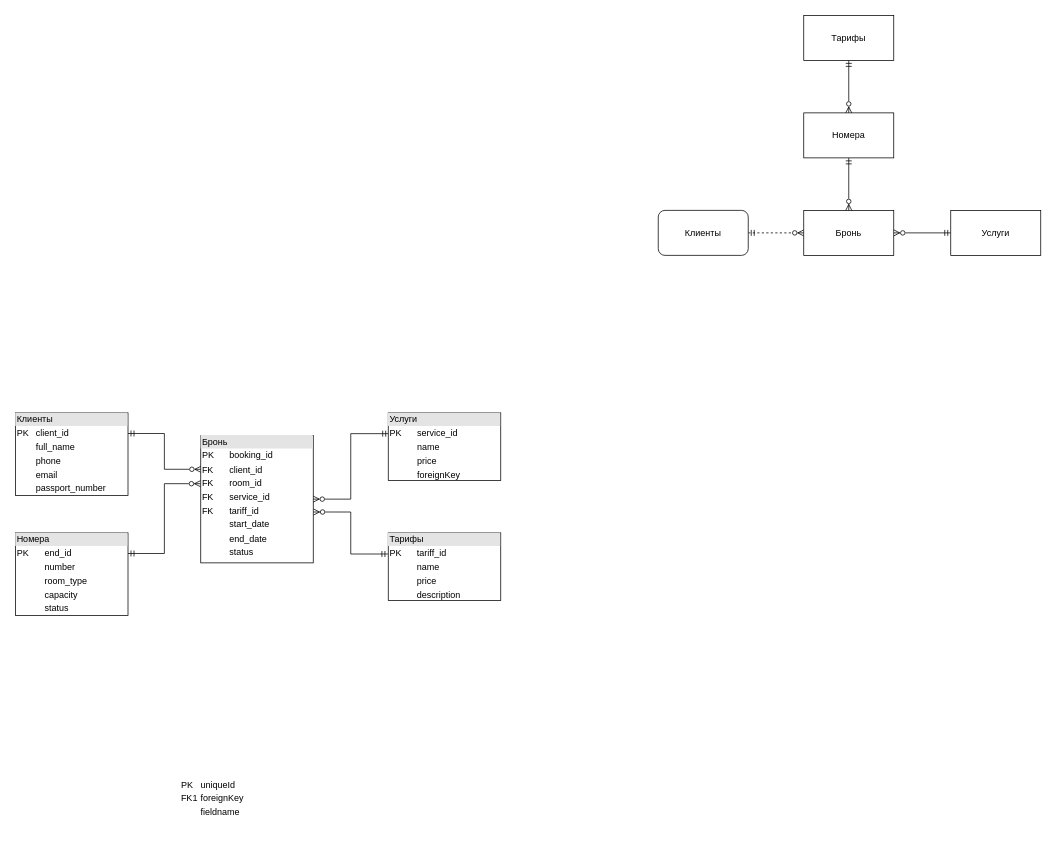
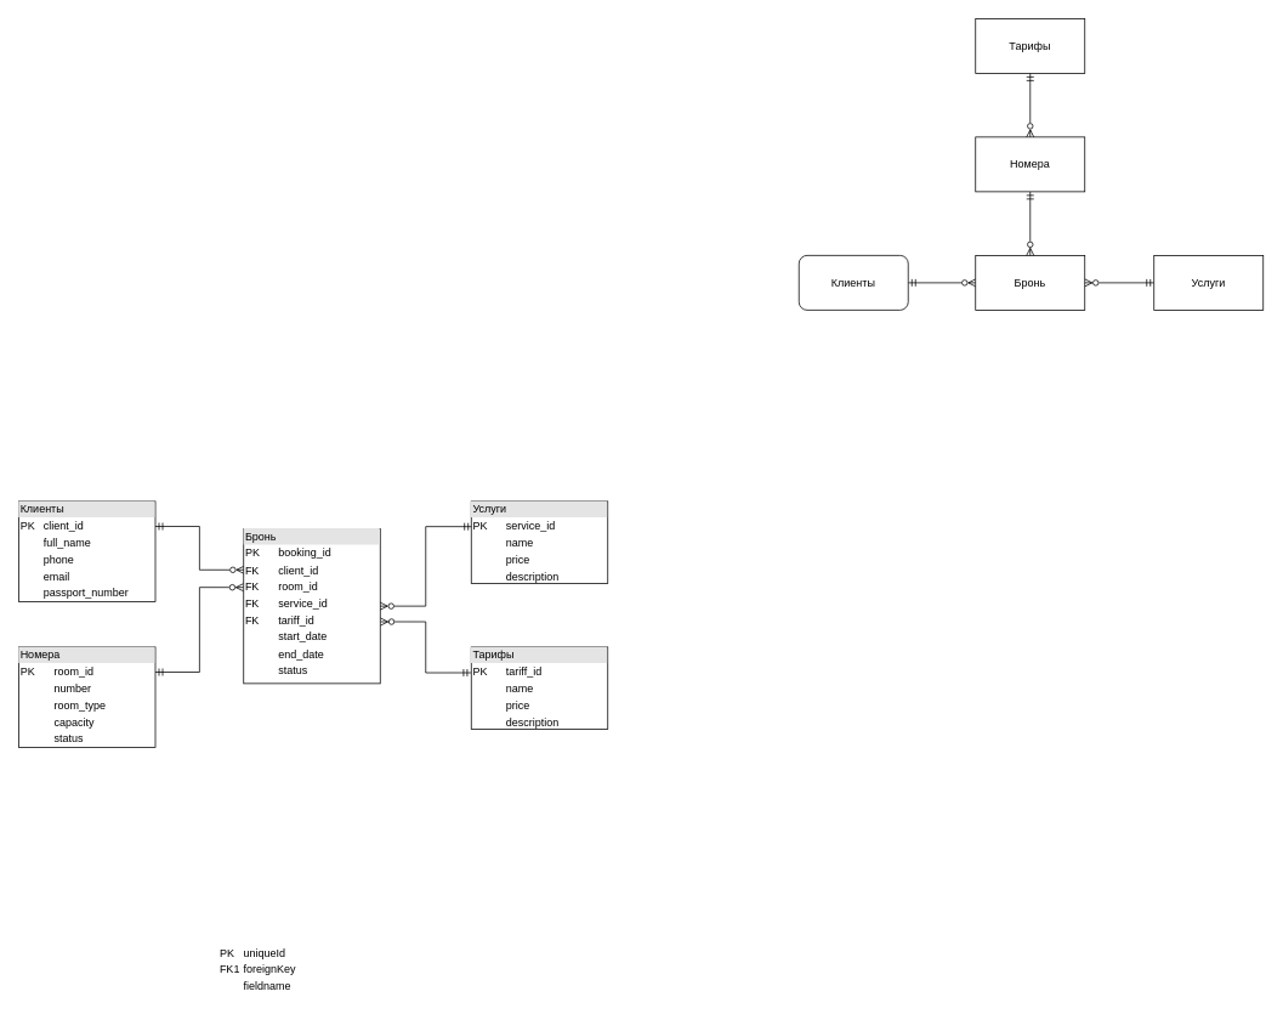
- <mxCell id="2" value="" style="edgeStyle=orthogonalEdgeStyle;rounded=0;orthogonalLoop=1;jettySize=auto;html=1;endArrow=ERzeroToMany;endFill=0;startArrow=ERmandOne;startFill=0;dashed=1;" edge="1" parent="1" source="3" target="4"><mxGeometry relative="1" as="geometry" /></mxCell>
+ <mxCell id="2" value="" style="edgeStyle=orthogonalEdgeStyle;rounded=0;orthogonalLoop=1;jettySize=auto;html=1;endArrow=ERzeroToMany;endFill=0;startArrow=ERmandOne;startFill=0;" edge="1" parent="1" source="3" target="4"><mxGeometry relative="1" as="geometry" /></mxCell>
- <mxCell id="18" value="&lt;div style=&quot;box-sizing: border-box; width: 100%; background: rgb(228, 228, 228); padding: 2px;&quot;&gt;Услуги&lt;/div&gt;&lt;table style=&quot;width:100%;font-size:1em;&quot; cellpadding=&quot;2&quot; cellspacing=&quot;0&quot;&gt;&lt;tbody&gt;&lt;tr&gt;&lt;td&gt;PK&lt;/td&gt;&lt;td&gt;service_id &lt;/td&gt;&lt;/tr&gt;&lt;tr&gt;&lt;td&gt;&lt;/td&gt;&lt;td&gt;name&lt;/td&gt;&lt;/tr&gt;&lt;tr&gt;&lt;td&gt;&lt;br&gt;&lt;/td&gt;&lt;td&gt;price&lt;/td&gt;&lt;/tr&gt;&lt;tr&gt;&lt;td&gt;&lt;br&gt;&lt;/td&gt;&lt;td&gt;&lt;span lang=&quot;en&quot; class=&quot;HwtZe&quot;&gt;&lt;span class=&quot;jCAhz ChMk0b&quot;&gt;&lt;span class=&quot;ryNqvb&quot;&gt;foreignKey&lt;/span&gt;&lt;/span&gt;&lt;/span&gt;&lt;/td&gt;&lt;/tr&gt;&lt;tr&gt;&lt;td&gt;&lt;br&gt;&lt;/td&gt;&lt;td&gt;&lt;br&gt;&lt;/td&gt;&lt;/tr&gt;&lt;tr&gt;&lt;td&gt;&lt;br&gt;&lt;/td&gt;&lt;td&gt;&lt;br&gt;&lt;/td&gt;&lt;/tr&gt;&lt;tr&gt;&lt;td&gt;&lt;br&gt;&lt;/td&gt;&lt;td&gt;&lt;br&gt;&lt;/td&gt;&lt;/tr&gt;&lt;/tbody&gt;&lt;/table&gt;" style="verticalAlign=top;align=left;overflow=fill;html=1;whiteSpace=wrap;" vertex="1" parent="1"><mxGeometry x="517" y="550" width="150" height="90" as="geometry" /></mxCell>
+ <mxCell id="18" value="&lt;div style=&quot;box-sizing: border-box; width: 100%; background: rgb(228, 228, 228); padding: 2px;&quot;&gt;Услуги&lt;/div&gt;&lt;table style=&quot;width:100%;font-size:1em;&quot; cellpadding=&quot;2&quot; cellspacing=&quot;0&quot;&gt;&lt;tbody&gt;&lt;tr&gt;&lt;td&gt;PK&lt;/td&gt;&lt;td&gt;service_id &lt;/td&gt;&lt;/tr&gt;&lt;tr&gt;&lt;td&gt;&lt;/td&gt;&lt;td&gt;name&lt;/td&gt;&lt;/tr&gt;&lt;tr&gt;&lt;td&gt;&lt;br&gt;&lt;/td&gt;&lt;td&gt;price&lt;/td&gt;&lt;/tr&gt;&lt;tr&gt;&lt;td&gt;&lt;br&gt;&lt;/td&gt;&lt;td&gt;&lt;span lang=&quot;en&quot; class=&quot;HwtZe&quot;&gt;&lt;span class=&quot;jCAhz ChMk0b&quot;&gt;&lt;span class=&quot;ryNqvb&quot;&gt;description&lt;/span&gt;&lt;/span&gt;&lt;/span&gt;&lt;/td&gt;&lt;/tr&gt;&lt;tr&gt;&lt;td&gt;&lt;br&gt;&lt;/td&gt;&lt;td&gt;&lt;br&gt;&lt;/td&gt;&lt;/tr&gt;&lt;tr&gt;&lt;td&gt;&lt;br&gt;&lt;/td&gt;&lt;td&gt;&lt;br&gt;&lt;/td&gt;&lt;/tr&gt;&lt;tr&gt;&lt;td&gt;&lt;br&gt;&lt;/td&gt;&lt;td&gt;&lt;br&gt;&lt;/td&gt;&lt;/tr&gt;&lt;/tbody&gt;&lt;/table&gt;" style="verticalAlign=top;align=left;overflow=fill;html=1;whiteSpace=wrap;" vertex="1" parent="1"><mxGeometry x="517" y="550" width="150" height="90" as="geometry" /></mxCell>
- <mxCell id="14" value="&lt;div style=&quot;box-sizing: border-box; width: 100%; background: rgb(228, 228, 228); padding: 2px;&quot;&gt;Номера&lt;/div&gt;&lt;table style=&quot;width:100%;font-size:1em;&quot; cellpadding=&quot;2&quot; cellspacing=&quot;0&quot;&gt;&lt;tbody&gt;&lt;tr&gt;&lt;td&gt;PK&lt;/td&gt;&lt;td&gt;end_id&lt;/td&gt;&lt;/tr&gt;&lt;tr&gt;&lt;td&gt;&lt;br&gt;&lt;/td&gt;&lt;td&gt;number&lt;/td&gt;&lt;/tr&gt;&lt;tr&gt;&lt;td&gt;&lt;/td&gt;&lt;td&gt;room_type&lt;/td&gt;&lt;/tr&gt;&lt;tr&gt;&lt;td&gt;&lt;br&gt;&lt;/td&gt;&lt;td&gt;capacity&lt;/td&gt;&lt;/tr&gt;&lt;tr&gt;&lt;td&gt;&lt;br&gt;&lt;/td&gt;&lt;td&gt;status&lt;/td&gt;&lt;/tr&gt;&lt;tr&gt;&lt;td&gt;&lt;br&gt;&lt;/td&gt;&lt;td&gt;&lt;br&gt;&lt;/td&gt;&lt;/tr&gt;&lt;tr&gt;&lt;td&gt;&lt;br&gt;&lt;/td&gt;&lt;td&gt;&lt;br&gt;&lt;/td&gt;&lt;/tr&gt;&lt;tr&gt;&lt;td&gt;&lt;br&gt;&lt;/td&gt;&lt;td&gt;&lt;br&gt;&lt;/td&gt;&lt;/tr&gt;&lt;/tbody&gt;&lt;/table&gt;" style="verticalAlign=top;align=left;overflow=fill;html=1;whiteSpace=wrap;" vertex="1" parent="1"><mxGeometry x="20" y="710" width="150" height="110" as="geometry" /></mxCell>
+ <mxCell id="14" value="&lt;div style=&quot;box-sizing: border-box; width: 100%; background: rgb(228, 228, 228); padding: 2px;&quot;&gt;Номера&lt;/div&gt;&lt;table style=&quot;width:100%;font-size:1em;&quot; cellpadding=&quot;2&quot; cellspacing=&quot;0&quot;&gt;&lt;tbody&gt;&lt;tr&gt;&lt;td&gt;PK&lt;/td&gt;&lt;td&gt;room_id&lt;/td&gt;&lt;/tr&gt;&lt;tr&gt;&lt;td&gt;&lt;br&gt;&lt;/td&gt;&lt;td&gt;number&lt;/td&gt;&lt;/tr&gt;&lt;tr&gt;&lt;td&gt;&lt;/td&gt;&lt;td&gt;room_type&lt;/td&gt;&lt;/tr&gt;&lt;tr&gt;&lt;td&gt;&lt;br&gt;&lt;/td&gt;&lt;td&gt;capacity&lt;/td&gt;&lt;/tr&gt;&lt;tr&gt;&lt;td&gt;&lt;br&gt;&lt;/td&gt;&lt;td&gt;status&lt;/td&gt;&lt;/tr&gt;&lt;tr&gt;&lt;td&gt;&lt;br&gt;&lt;/td&gt;&lt;td&gt;&lt;br&gt;&lt;/td&gt;&lt;/tr&gt;&lt;tr&gt;&lt;td&gt;&lt;br&gt;&lt;/td&gt;&lt;td&gt;&lt;br&gt;&lt;/td&gt;&lt;/tr&gt;&lt;tr&gt;&lt;td&gt;&lt;br&gt;&lt;/td&gt;&lt;td&gt;&lt;br&gt;&lt;/td&gt;&lt;/tr&gt;&lt;/tbody&gt;&lt;/table&gt;" style="verticalAlign=top;align=left;overflow=fill;html=1;whiteSpace=wrap;" vertex="1" parent="1"><mxGeometry x="20" y="710" width="150" height="110" as="geometry" /></mxCell>
